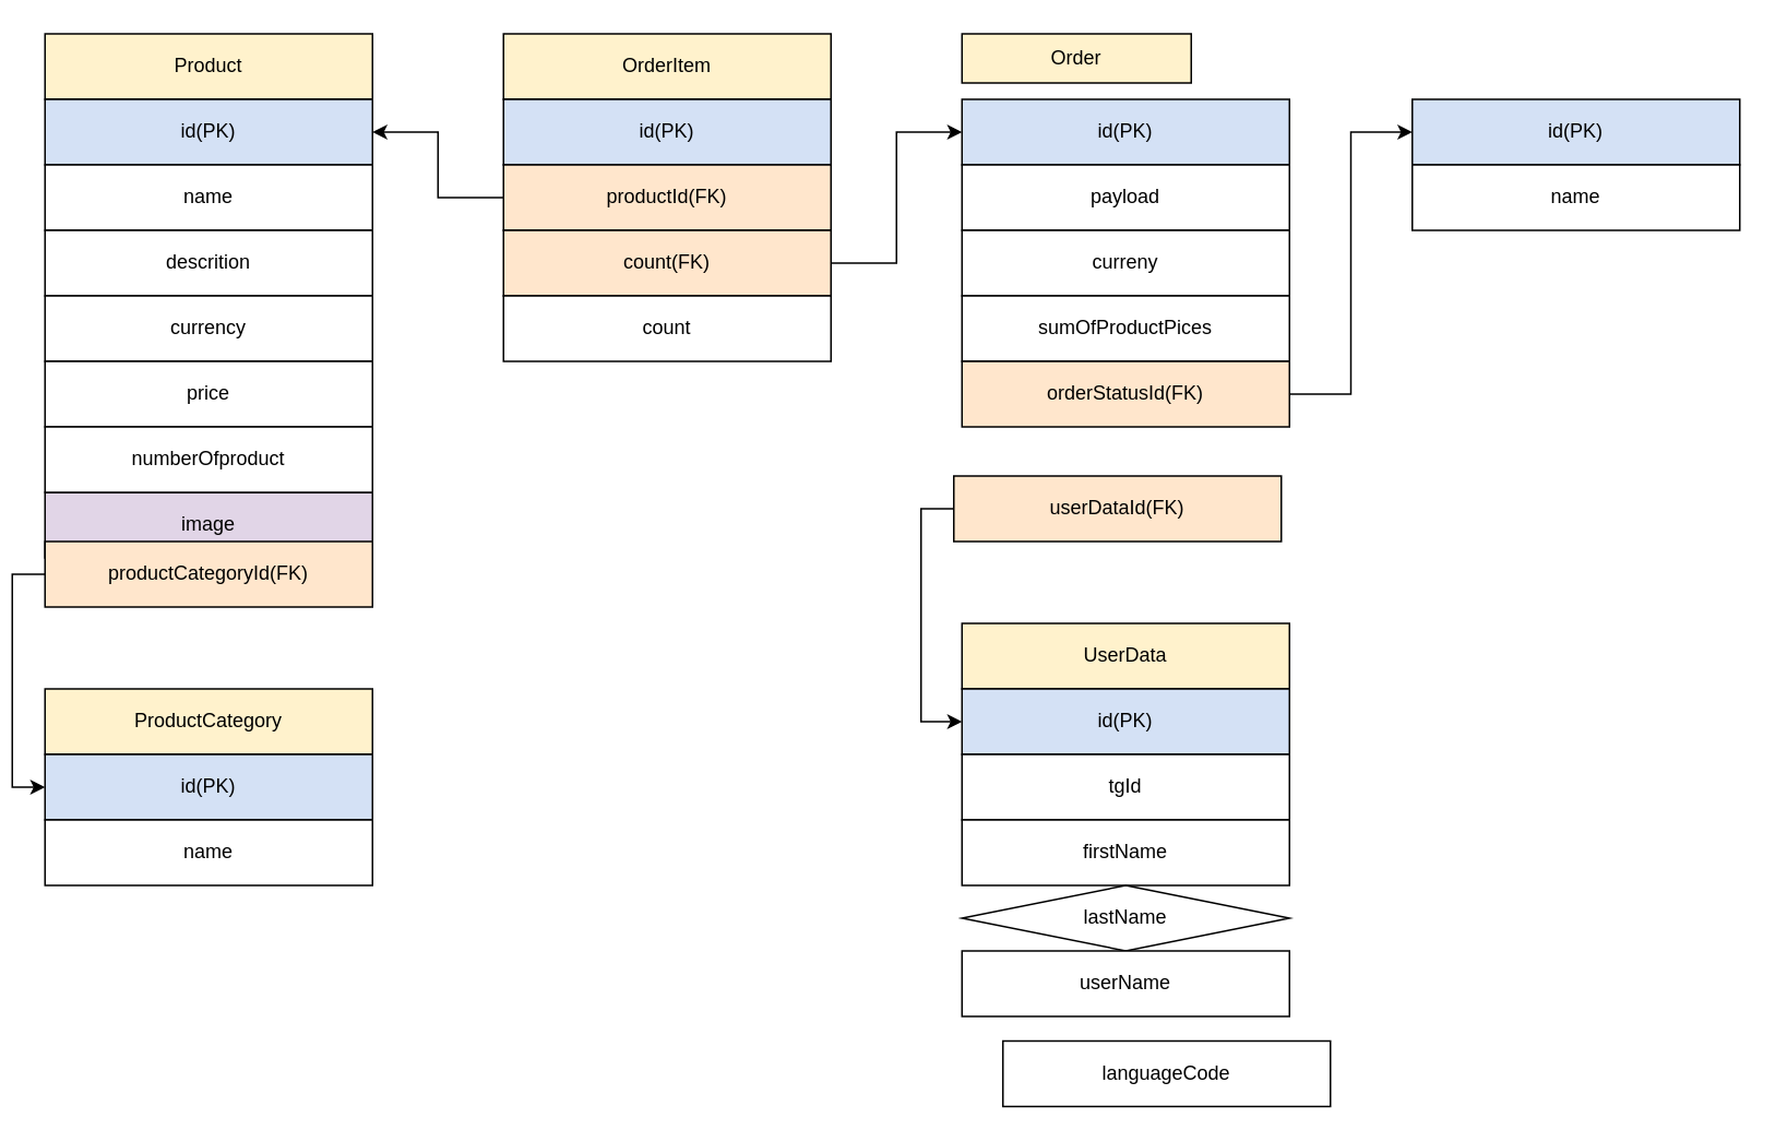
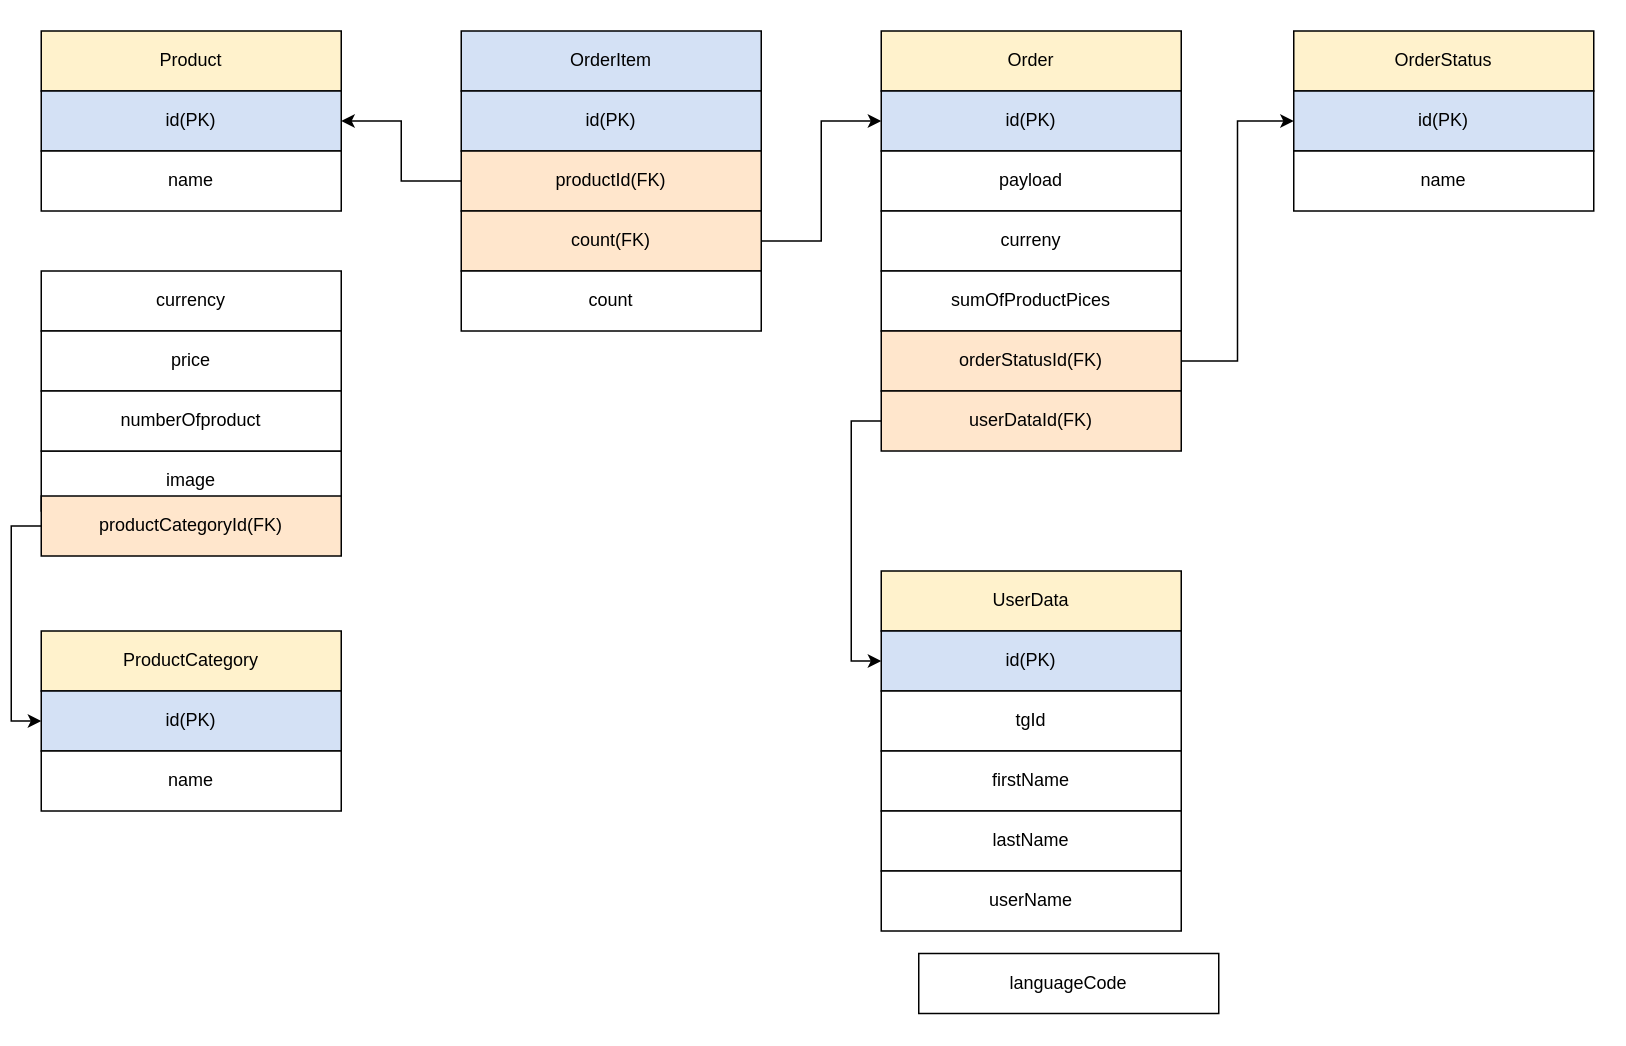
- <mxCell id="19" value="Order" style="rounded=0;whiteSpace=wrap;html=1;fillColor=#FFF2CC;" vertex="1" parent="1"><mxGeometry x="580" y="20" width="140" height="30" as="geometry" /></mxCell>
+ <mxCell id="19" value="Order" style="rounded=0;whiteSpace=wrap;html=1;fillColor=#FFF2CC;" vertex="1" parent="1"><mxGeometry x="580" y="20" width="200" height="40" as="geometry" /></mxCell>
- <mxCell id="9" value="OrderItem" style="rounded=0;whiteSpace=wrap;html=1;fillColor=#FFF2CC;" vertex="1" parent="1"><mxGeometry x="300" y="20" width="200" height="40" as="geometry" /></mxCell>
+ <mxCell id="9" value="OrderItem" style="rounded=0;whiteSpace=wrap;html=1;fillColor=#d4e1f5;" vertex="1" parent="1"><mxGeometry x="300" y="20" width="200" height="40" as="geometry" /></mxCell>
+ <mxCell id="35" value="OrderStatus" style="rounded=0;whiteSpace=wrap;html=1;fillColor=#FFF2CC;" vertex="1" parent="1"><mxGeometry x="855" y="20" width="200" height="40" as="geometry" /></mxCell>
- <mxCell id="5" value="descrition" style="rounded=0;whiteSpace=wrap;html=1;" vertex="1" parent="1"><mxGeometry x="20" y="140" width="200" height="40" as="geometry" /></mxCell>
- <mxCell id="27" value="userDataId(FK)" style="rounded=0;whiteSpace=wrap;html=1;fillColor=#FFE6CC;" vertex="1" parent="1"><mxGeometry x="575" y="290" width="200" height="40" as="geometry" /></mxCell>
+ <mxCell id="27" value="userDataId(FK)" style="rounded=0;whiteSpace=wrap;html=1;fillColor=#FFE6CC;" vertex="1" parent="1"><mxGeometry x="580" y="260" width="200" height="40" as="geometry" /></mxCell>
- <mxCell id="8" value="image" style="rounded=0;whiteSpace=wrap;html=1;fillColor=#e1d5e7;" vertex="1" parent="1"><mxGeometry x="20" y="300" width="200" height="40" as="geometry" /></mxCell>
+ <mxCell id="8" value="image" style="rounded=0;whiteSpace=wrap;html=1;" vertex="1" parent="1"><mxGeometry x="20" y="300" width="200" height="40" as="geometry" /></mxCell>
- <mxCell id="32" value="lastName" style="rhombus;whiteSpace=wrap;html=1;" vertex="1" parent="1"><mxGeometry x="580" y="540" width="200" height="40" as="geometry" /></mxCell>
+ <mxCell id="32" value="lastName" style="rounded=0;whiteSpace=wrap;html=1;" vertex="1" parent="1"><mxGeometry x="580" y="540" width="200" height="40" as="geometry" /></mxCell>
